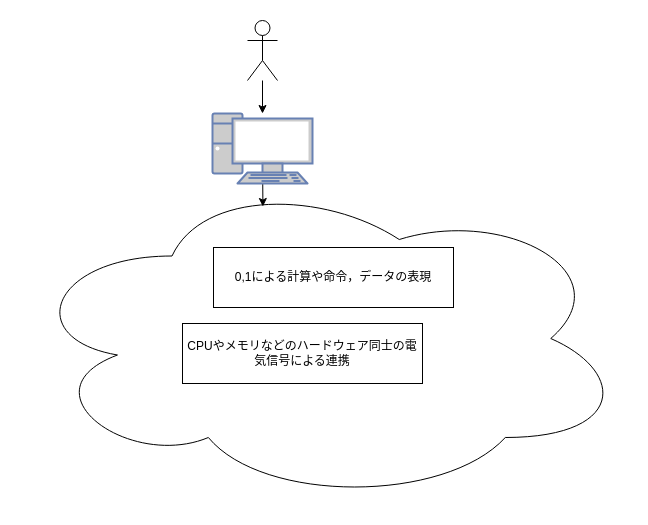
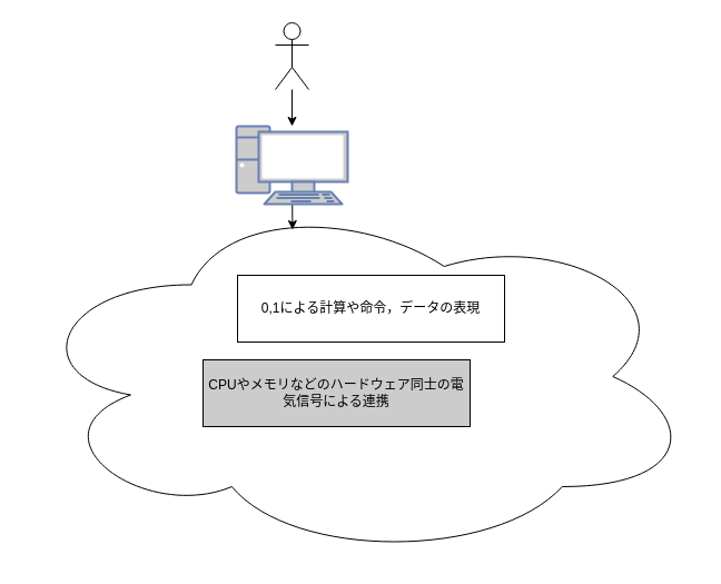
- <mxCell id="3" value="&lt;font style=&quot;font-size: 12px;&quot;&gt;CPUやメモリなどのハードウェア同士の電気信号による連携&lt;/font&gt;" style="rounded=0;whiteSpace=wrap;html=1;" parent="1" vertex="1"><mxGeometry x="182" y="323" width="240" height="60" as="geometry" /></mxCell>
+ <mxCell id="3" value="&lt;font style=&quot;font-size: 12px;&quot;&gt;CPUやメモリなどのハードウェア同士の電気信号による連携&lt;/font&gt;" style="rounded=0;whiteSpace=wrap;html=1;fillColor=#cccccc;" parent="1" vertex="1"><mxGeometry x="182" y="323" width="240" height="60" as="geometry" /></mxCell>
